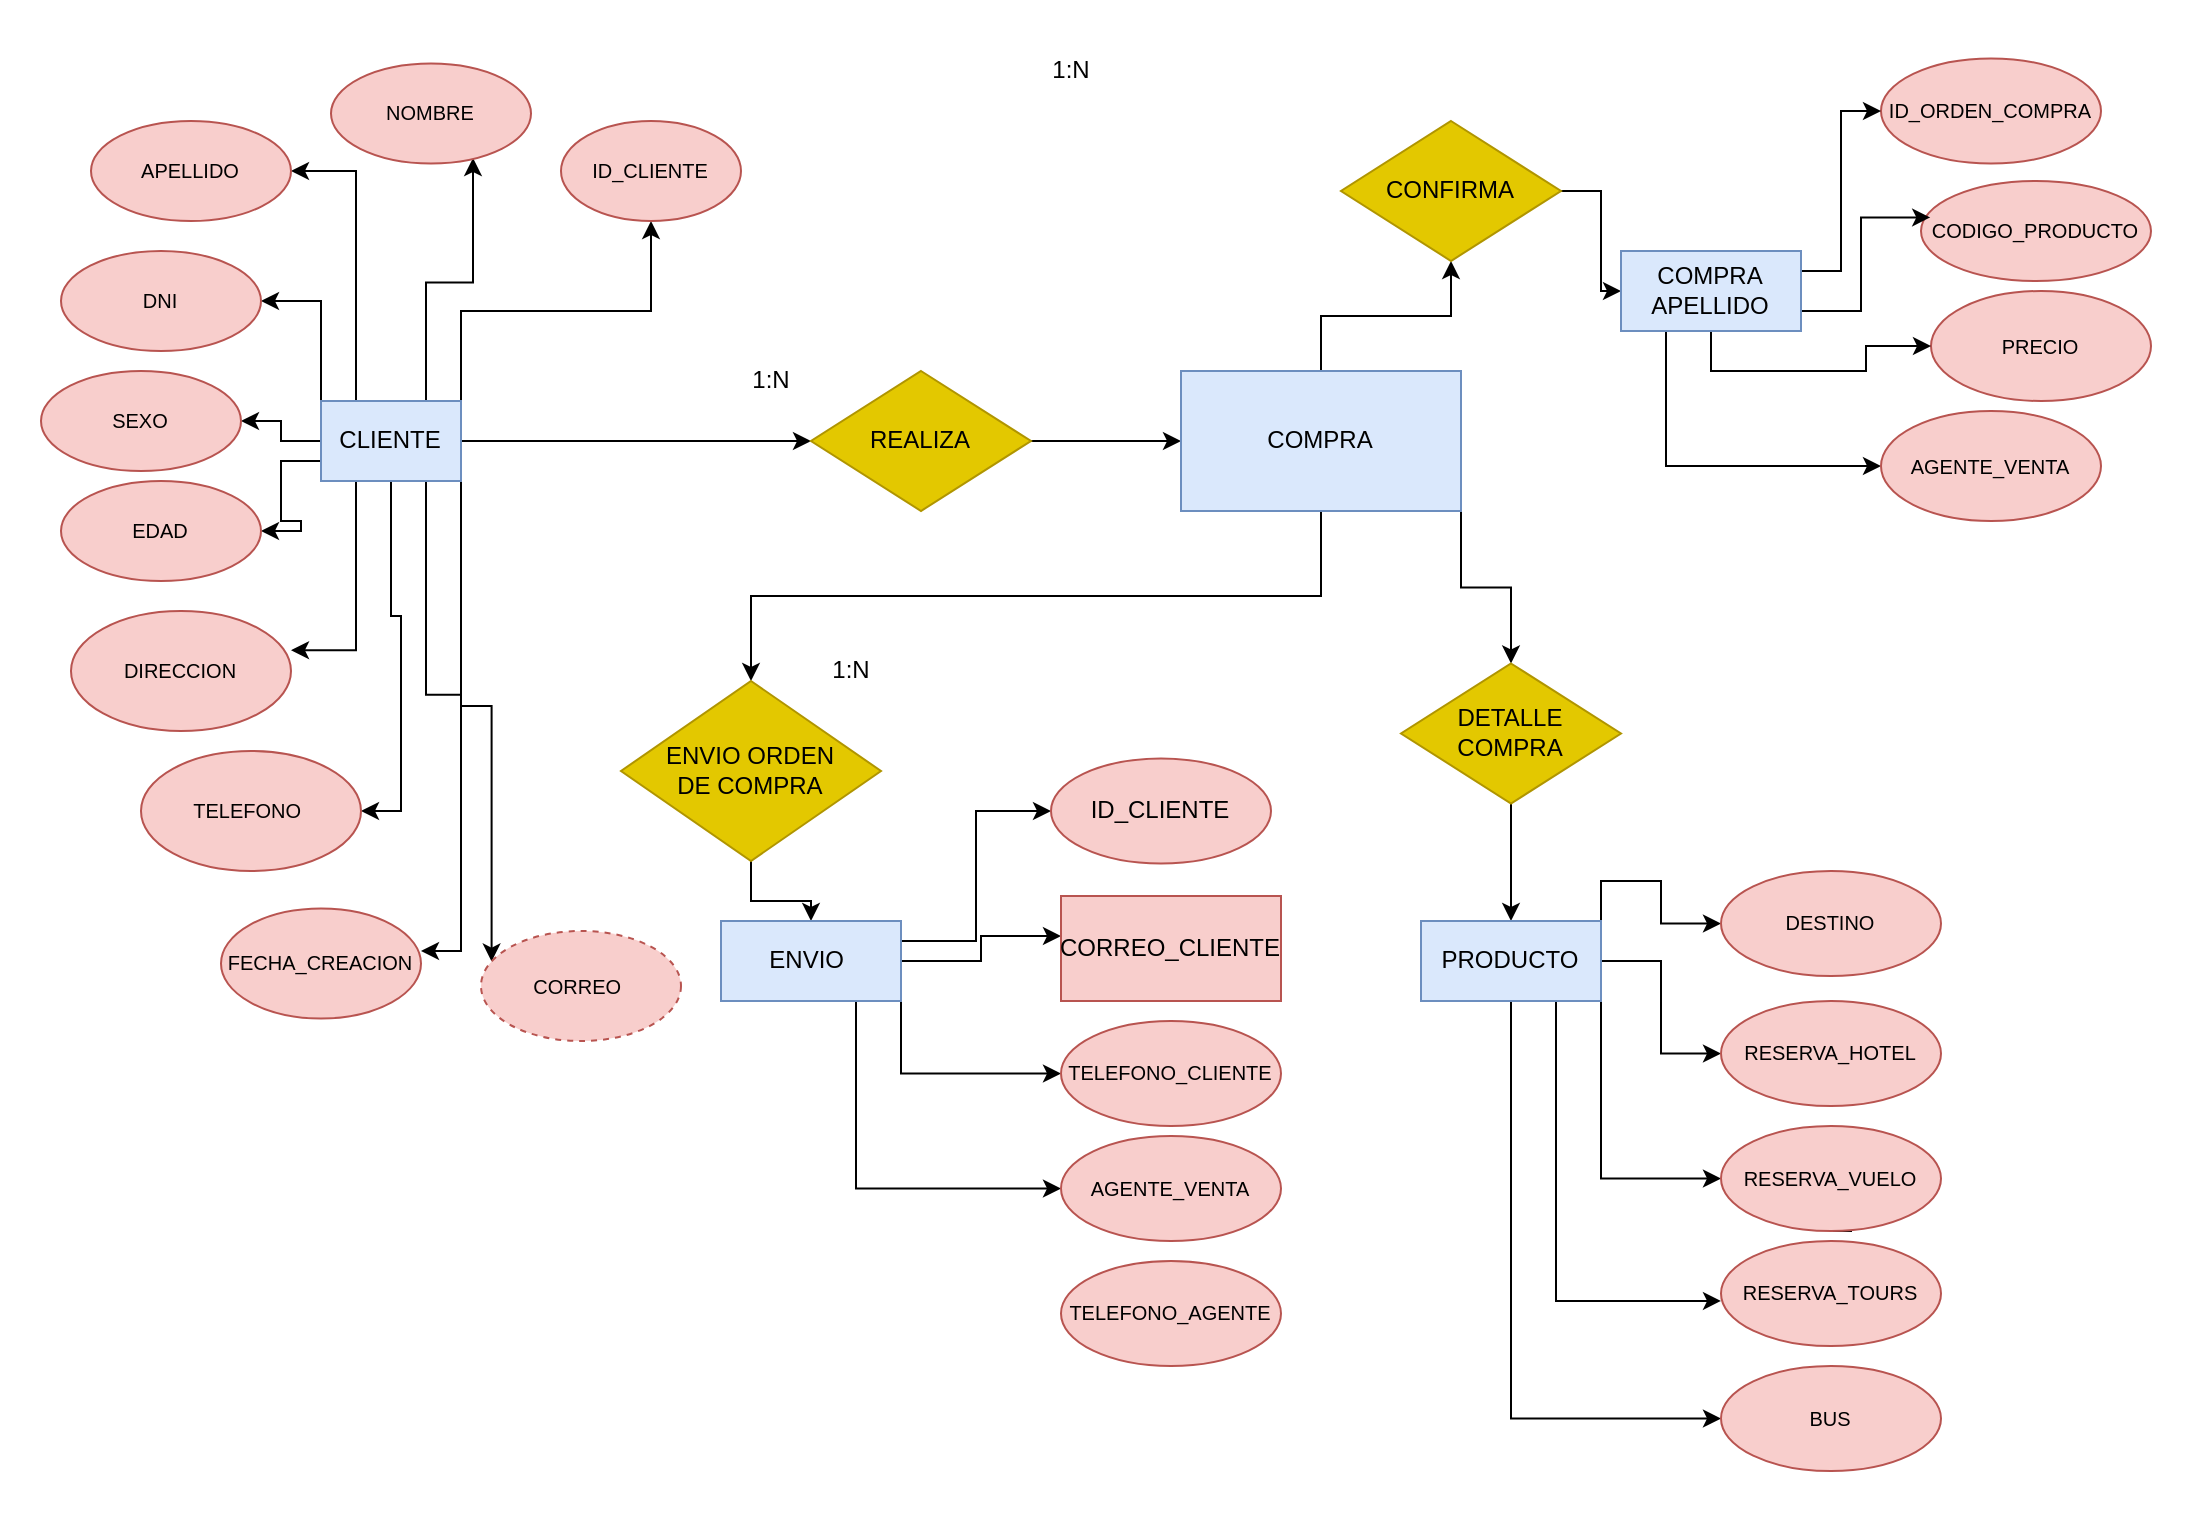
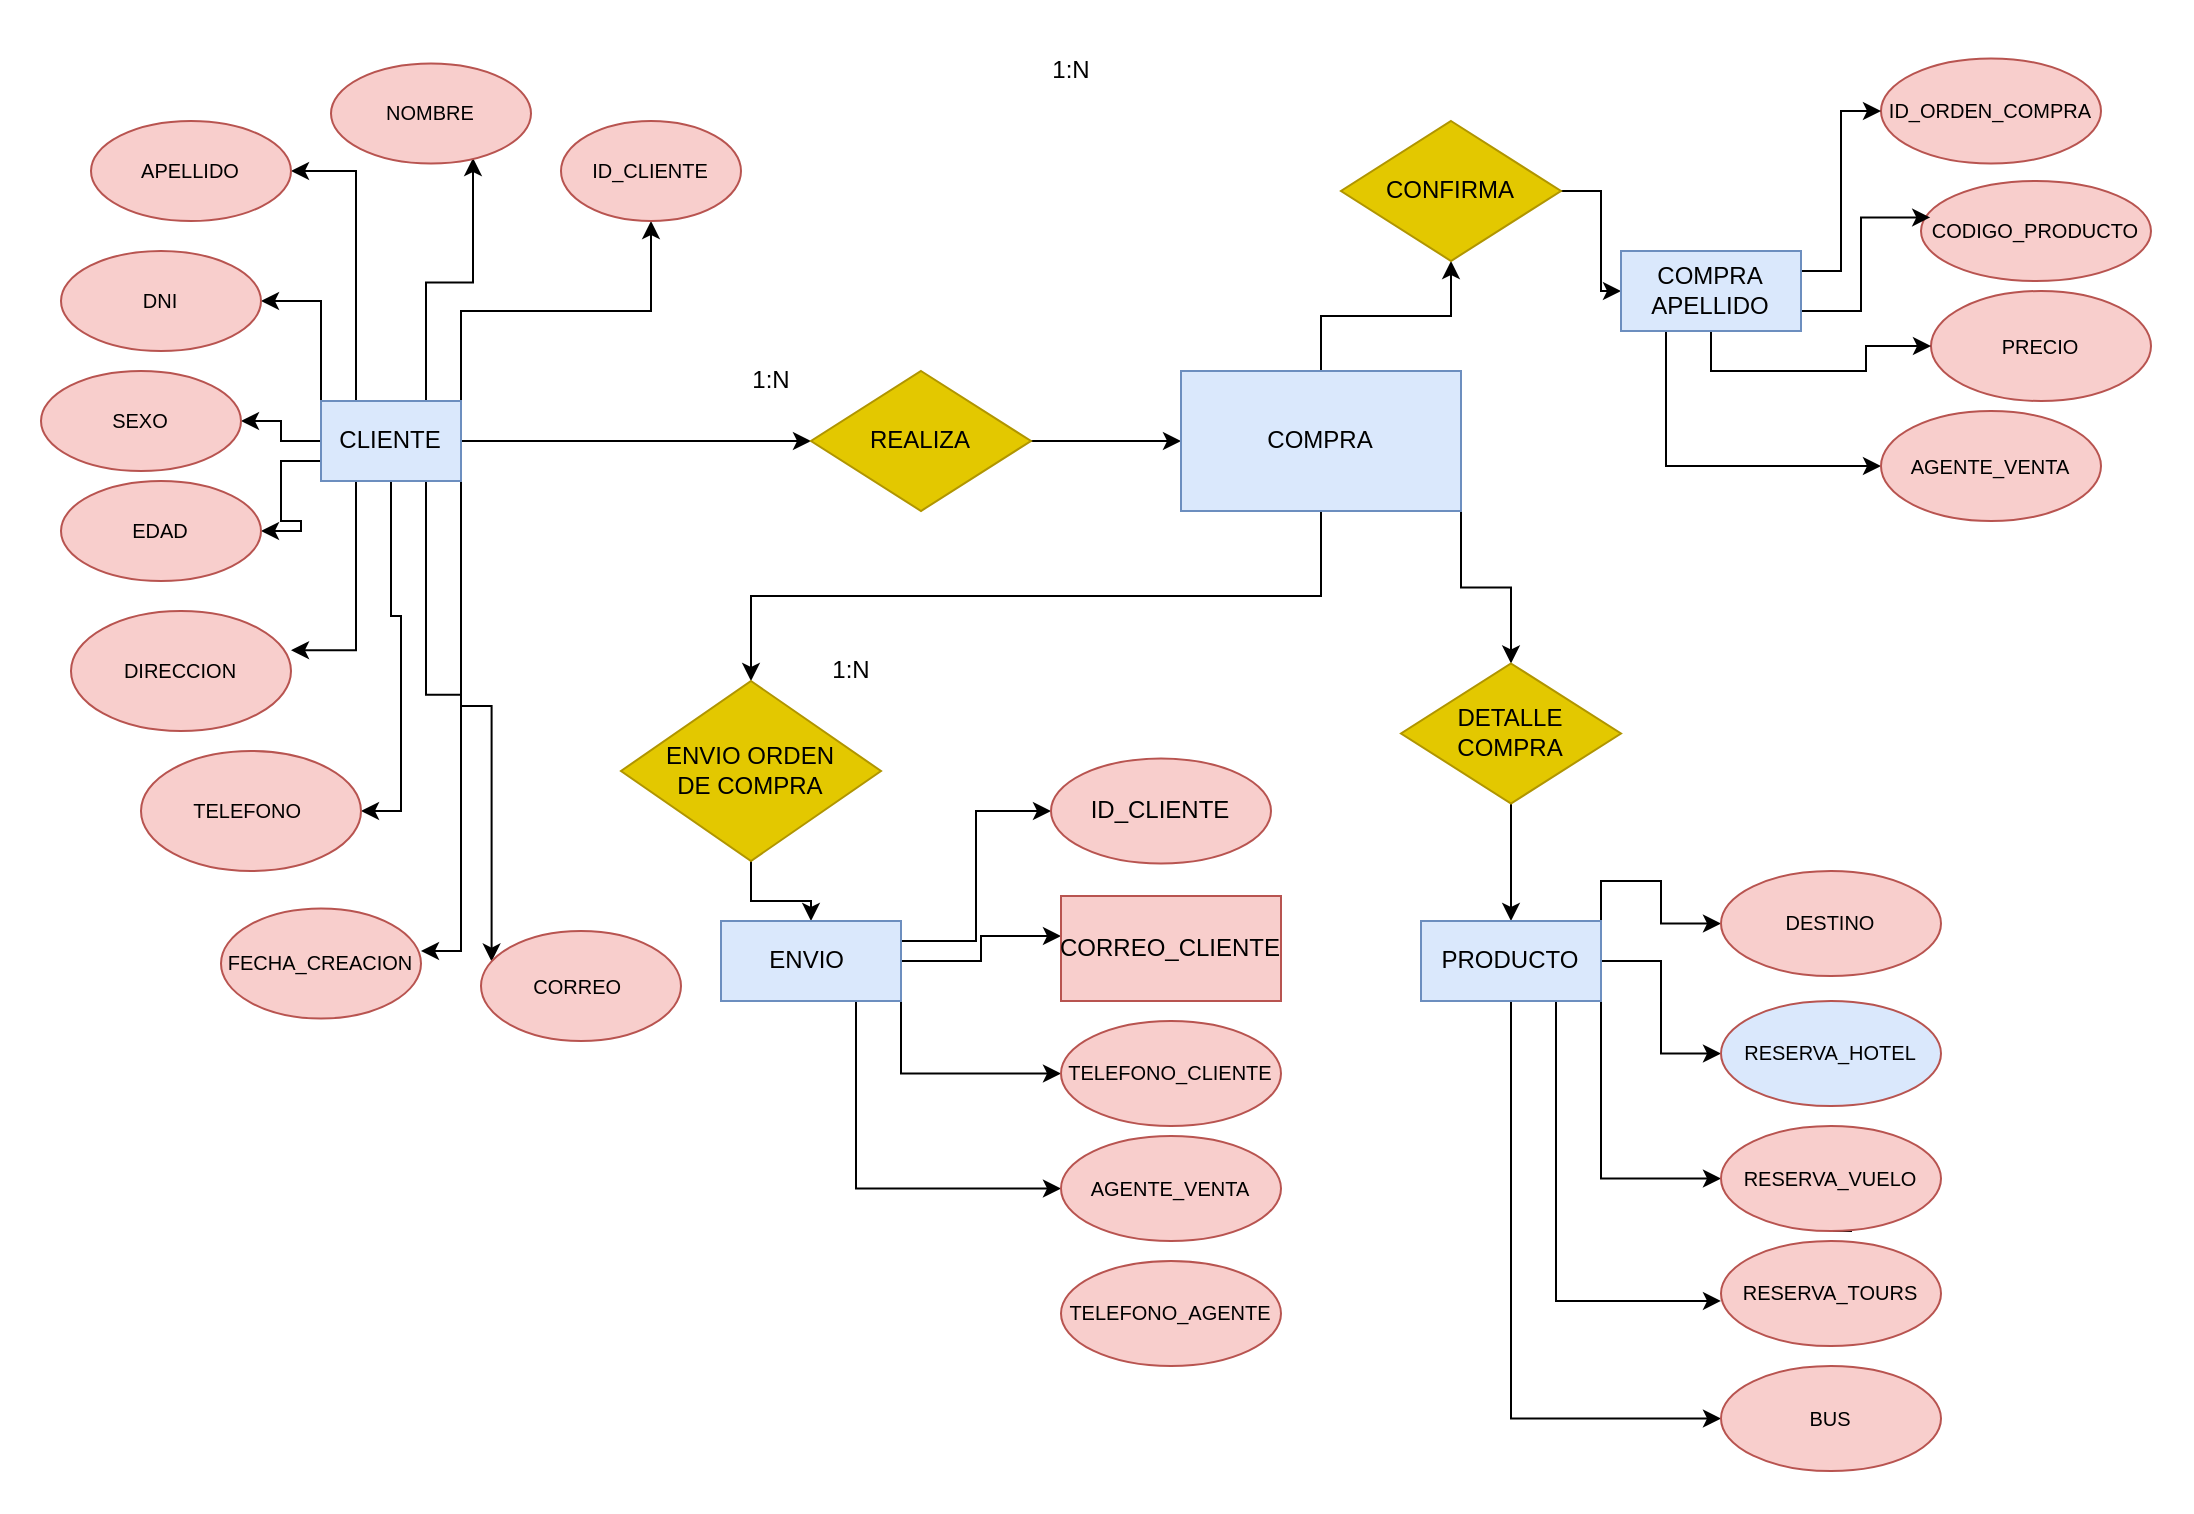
- <mxCell id="19" value="&lt;font style=&quot;font-size: 10px;&quot;&gt;CORREO&amp;nbsp;&lt;/font&gt;" style="ellipse;whiteSpace=wrap;html=1;fillColor=#f8cecc;strokeColor=#b85450;dashed=1;" parent="1" vertex="1"><mxGeometry x="240" y="465" width="100" height="55" as="geometry" /></mxCell>
+ <mxCell id="19" value="&lt;font style=&quot;font-size: 10px;&quot;&gt;CORREO&amp;nbsp;&lt;/font&gt;" style="ellipse;whiteSpace=wrap;html=1;fillColor=#f8cecc;strokeColor=#b85450;" parent="1" vertex="1"><mxGeometry x="240" y="465" width="100" height="55" as="geometry" /></mxCell>
- <mxCell id="57" value="&lt;font style=&quot;font-size: 10px;&quot;&gt;RESERVA_HOTEL&lt;/font&gt;" style="ellipse;whiteSpace=wrap;html=1;fillColor=#f8cecc;strokeColor=#b85450;" parent="1" vertex="1"><mxGeometry x="860" y="500" width="110" height="52.5" as="geometry" /></mxCell>
+ <mxCell id="57" value="&lt;font style=&quot;font-size: 10px;&quot;&gt;RESERVA_HOTEL&lt;/font&gt;" style="ellipse;whiteSpace=wrap;html=1;fillColor=#dae8fc;strokeColor=#b85450;" parent="1" vertex="1"><mxGeometry x="860" y="500" width="110" height="52.5" as="geometry" /></mxCell>
